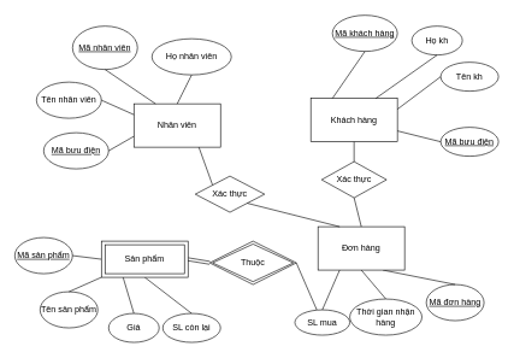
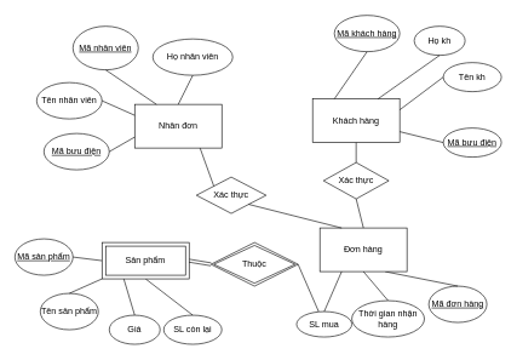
- <mxCell id="2" value="Nhân viên" style="rounded=0;whiteSpace=wrap;html=1;" parent="1" vertex="1"><mxGeometry x="185" y="143" width="120" height="60" as="geometry" /></mxCell>
+ <mxCell id="2" value="Nhân đơn" style="rounded=0;whiteSpace=wrap;html=1;" parent="1" vertex="1"><mxGeometry x="185" y="143" width="120" height="60" as="geometry" /></mxCell>
